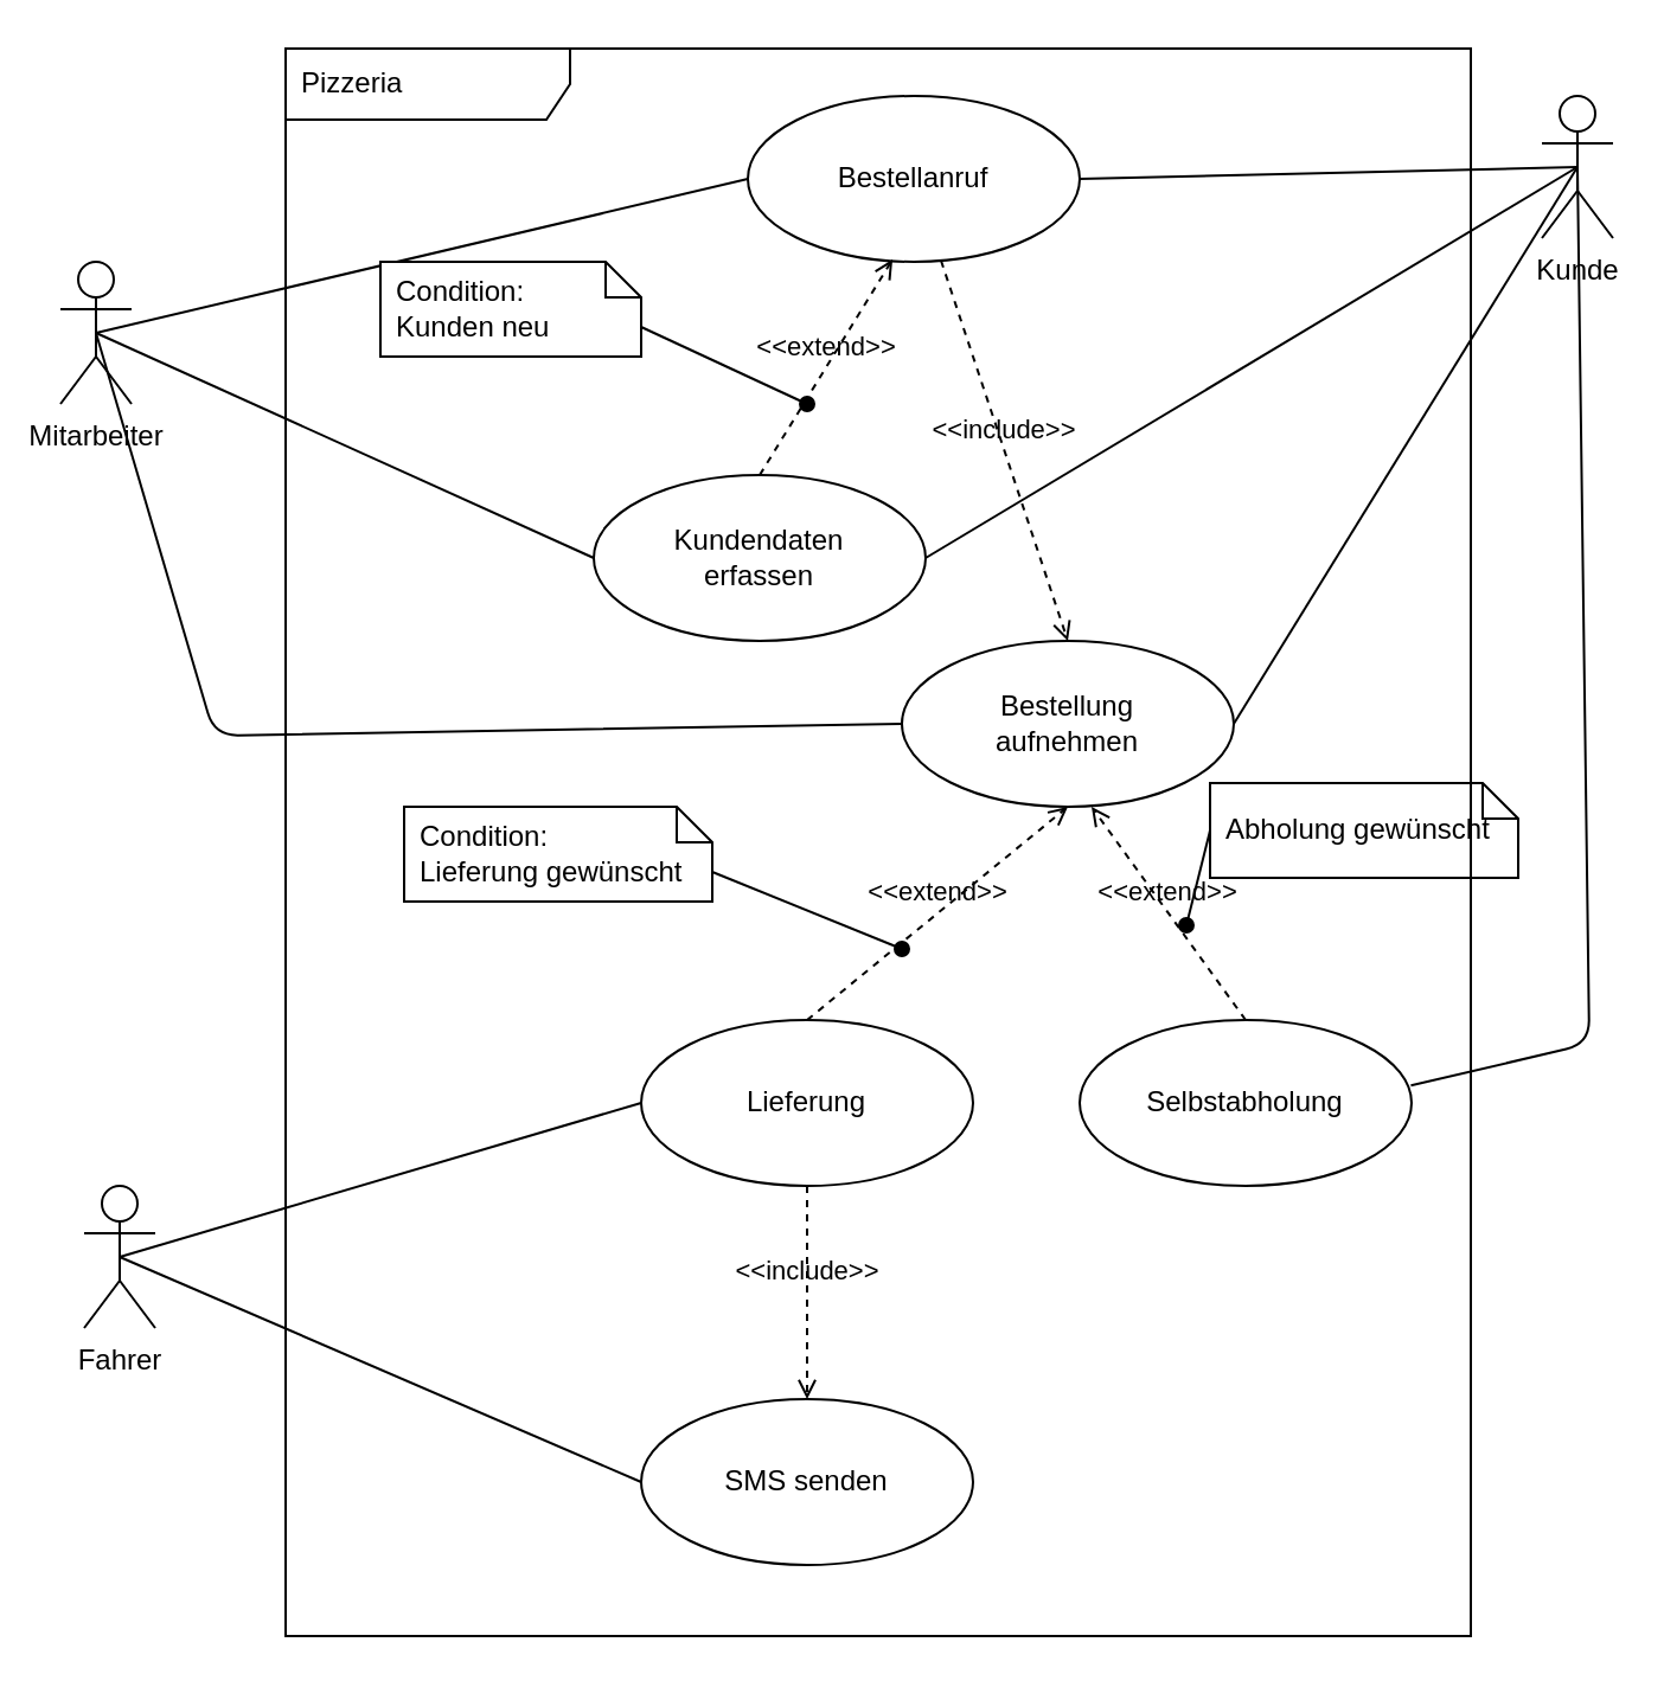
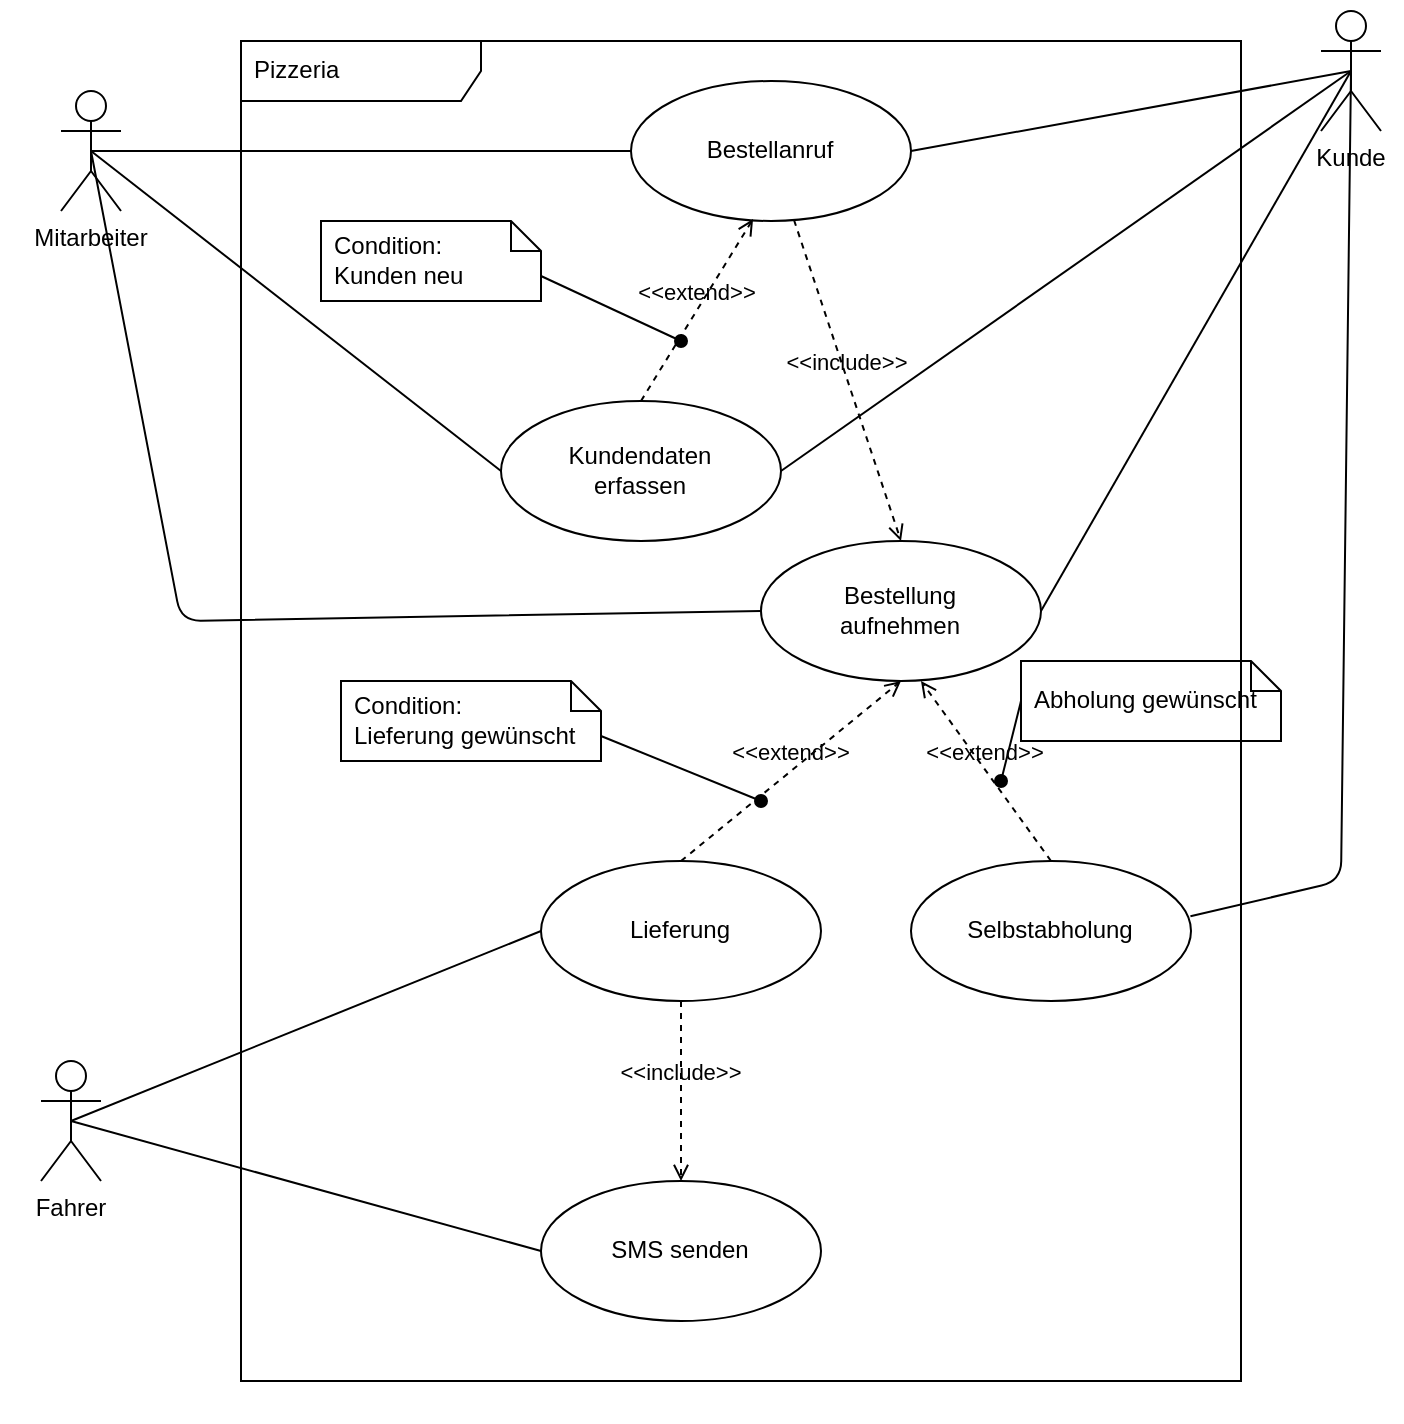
- <mxCell id="4" value="Kunde" style="shape=umlActor;verticalLabelPosition=bottom;verticalAlign=top;html=1;" parent="1" vertex="1"><mxGeometry x="650" y="40" width="30" height="60" as="geometry" /></mxCell>
+ <mxCell id="4" value="Kunde" style="shape=umlActor;verticalLabelPosition=bottom;verticalAlign=top;html=1;" parent="1" vertex="1"><mxGeometry x="660" y="5" width="30" height="60" as="geometry" /></mxCell>
- <mxCell id="3" value="Mitarbeiter" style="shape=umlActor;verticalLabelPosition=bottom;verticalAlign=top;html=1;" parent="1" vertex="1"><mxGeometry x="25" y="110" width="30" height="60" as="geometry" /></mxCell>
+ <mxCell id="3" value="Mitarbeiter" style="shape=umlActor;verticalLabelPosition=bottom;verticalAlign=top;html=1;" parent="1" vertex="1"><mxGeometry x="30" y="45" width="30" height="60" as="geometry" /></mxCell>
- <mxCell id="2" value="Fahrer" style="shape=umlActor;verticalLabelPosition=bottom;verticalAlign=top;html=1;" parent="1" vertex="1"><mxGeometry x="35" y="500" width="30" height="60" as="geometry" /></mxCell>
+ <mxCell id="2" value="Fahrer" style="shape=umlActor;verticalLabelPosition=bottom;verticalAlign=top;html=1;" parent="1" vertex="1"><mxGeometry x="20" y="530" width="30" height="60" as="geometry" /></mxCell>
